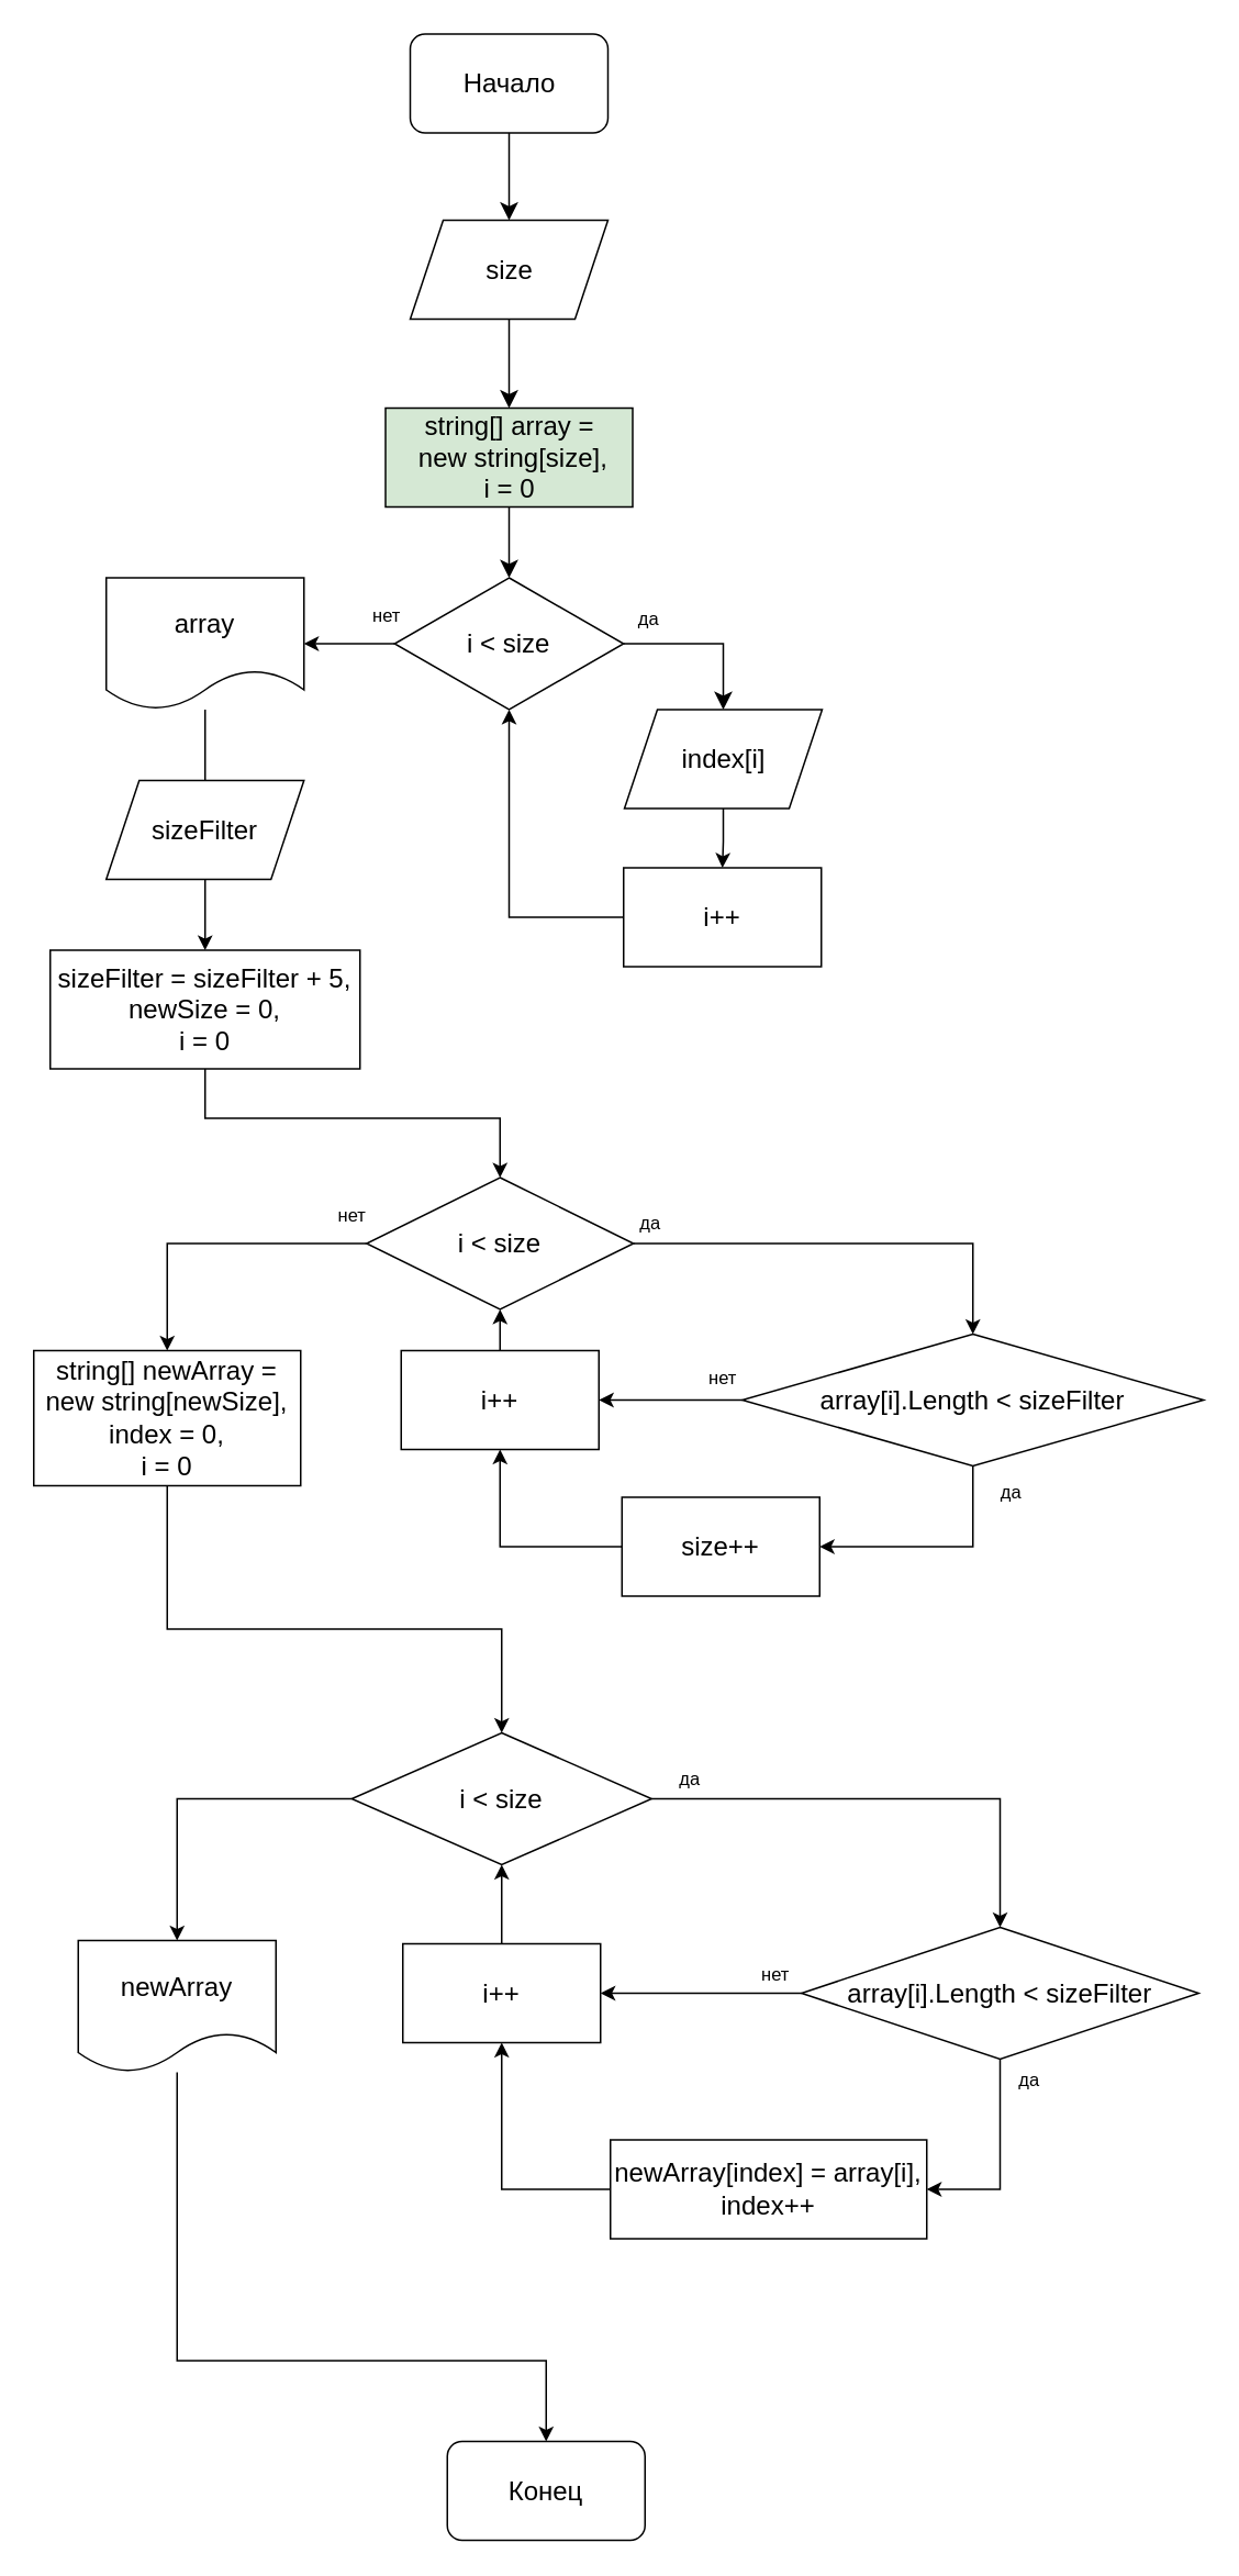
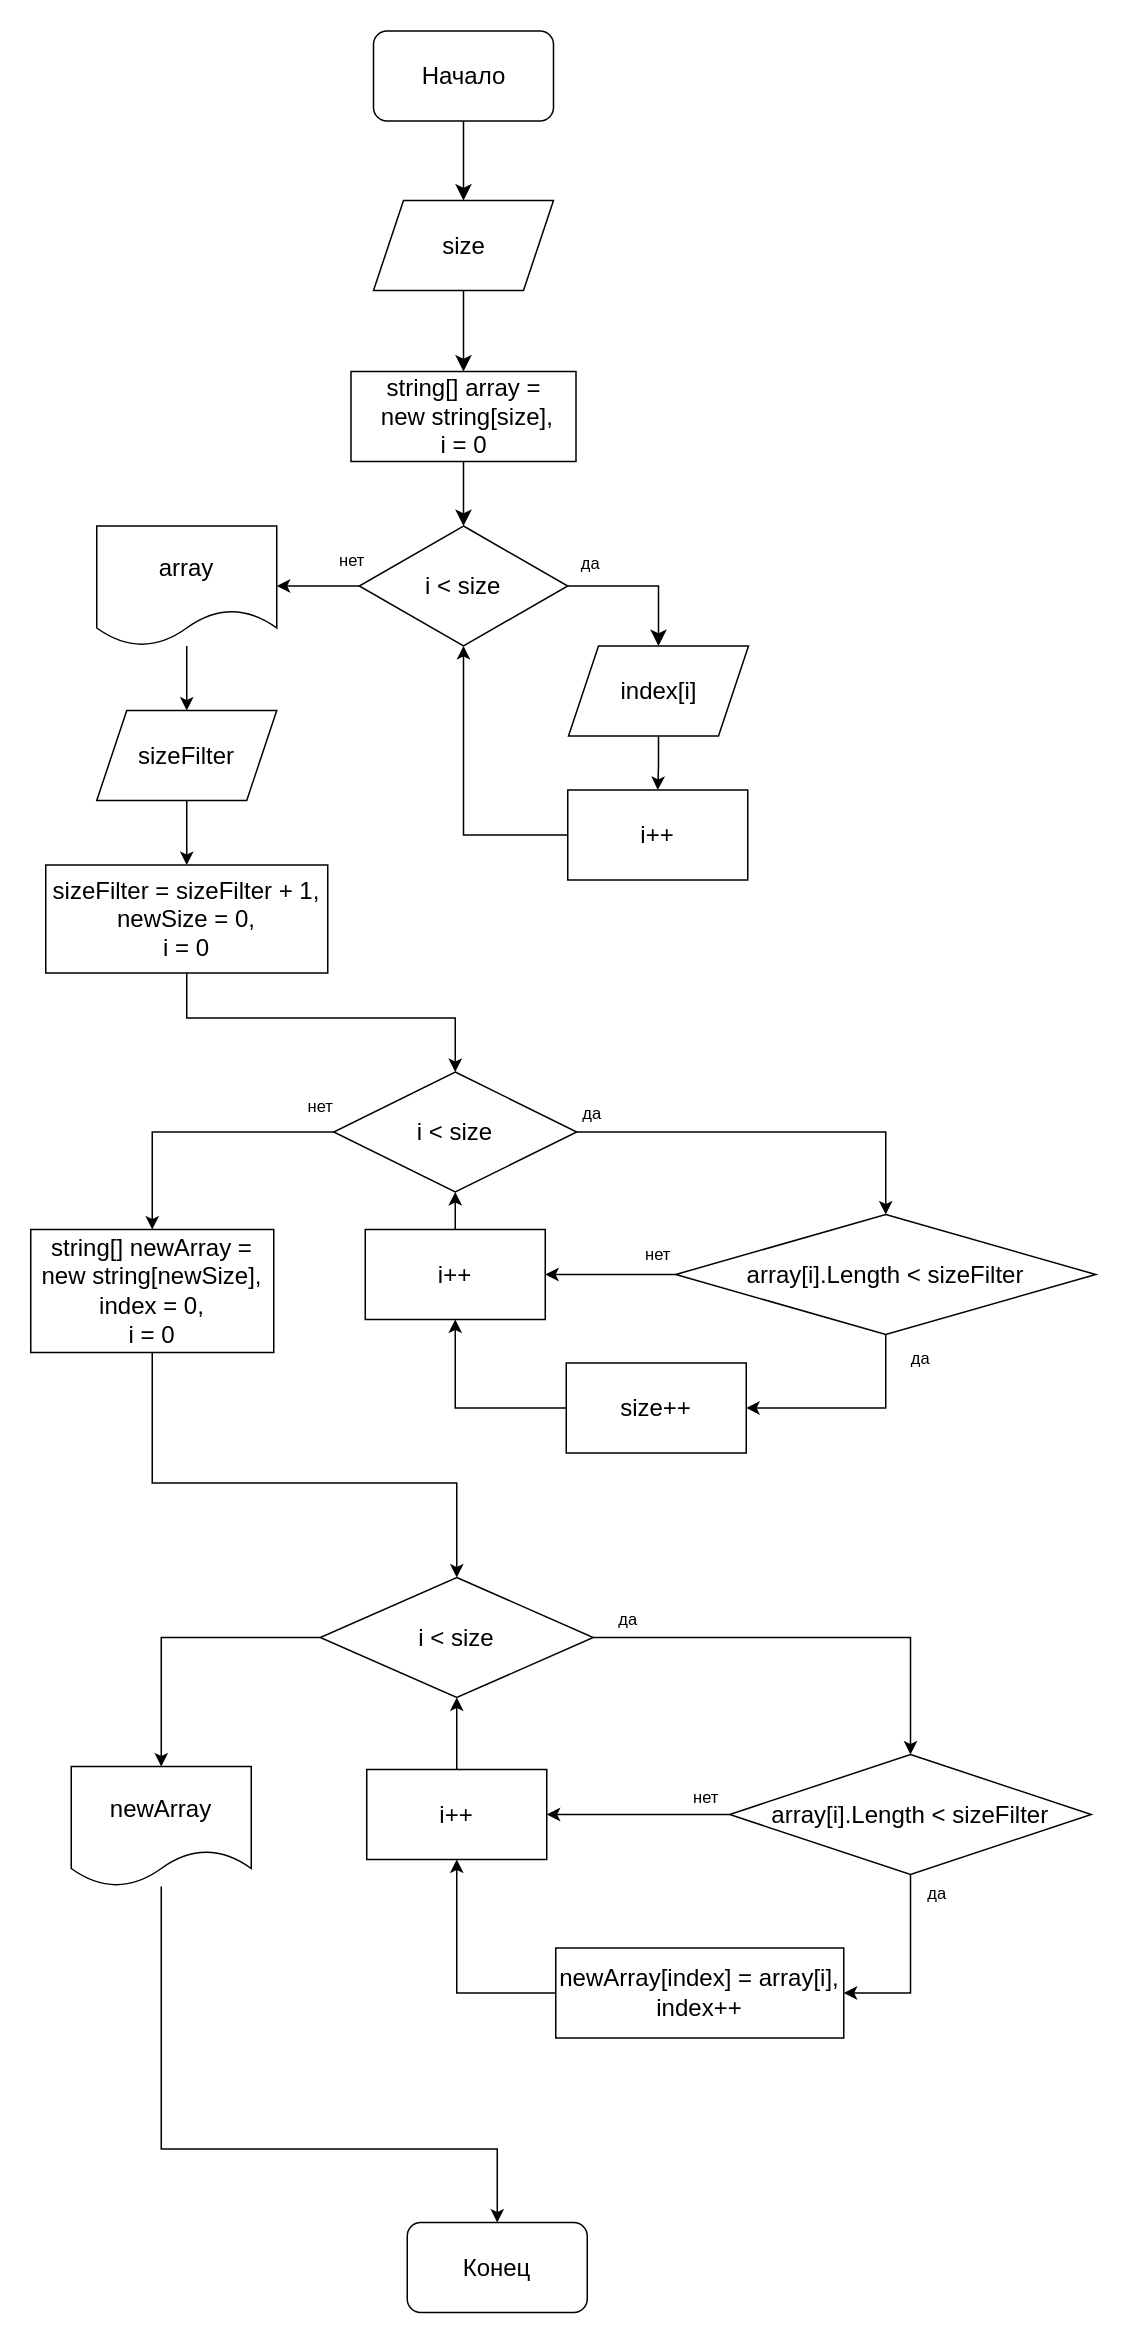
- <mxCell id="7" value="&amp;nbsp;string[] array =&amp;nbsp; &amp;nbsp;new string[size],&lt;br&gt;i = 0" style="whiteSpace=wrap;html=1;fontSize=16;fillColor=#d5e8d4;" parent="1" vertex="1"><mxGeometry x="233.5" y="247" width="150" height="60" as="geometry" /></mxCell>
+ <mxCell id="7" value="&amp;nbsp;string[] array =&amp;nbsp; &amp;nbsp;new string[size],&lt;br&gt;i = 0" style="whiteSpace=wrap;html=1;fontSize=16;" parent="1" vertex="1"><mxGeometry x="233.5" y="247" width="150" height="60" as="geometry" /></mxCell>
- <mxCell id="15" value="" style="edgeStyle=orthogonalEdgeStyle;rounded=0;orthogonalLoop=1;jettySize=auto;html=1;endArrow=none;" edge="1" parent="1" source="16" target="18"><mxGeometry relative="1" as="geometry" /></mxCell>
+ <mxCell id="15" value="" style="edgeStyle=orthogonalEdgeStyle;rounded=0;orthogonalLoop=1;jettySize=auto;html=1;" edge="1" parent="1" source="16" target="18"><mxGeometry relative="1" as="geometry" /></mxCell>
- <mxCell id="20" value="sizeFilter = sizeFilter + 5,&lt;br&gt;newSize = 0,&lt;br&gt;i = 0" style="whiteSpace=wrap;html=1;fontSize=16;" vertex="1" parent="1"><mxGeometry x="30" y="576" width="188" height="72" as="geometry" /></mxCell>
+ <mxCell id="20" value="sizeFilter = sizeFilter + 1,&lt;br&gt;newSize = 0,&lt;br&gt;i = 0" style="whiteSpace=wrap;html=1;fontSize=16;" vertex="1" parent="1"><mxGeometry x="30" y="576" width="188" height="72" as="geometry" /></mxCell>
